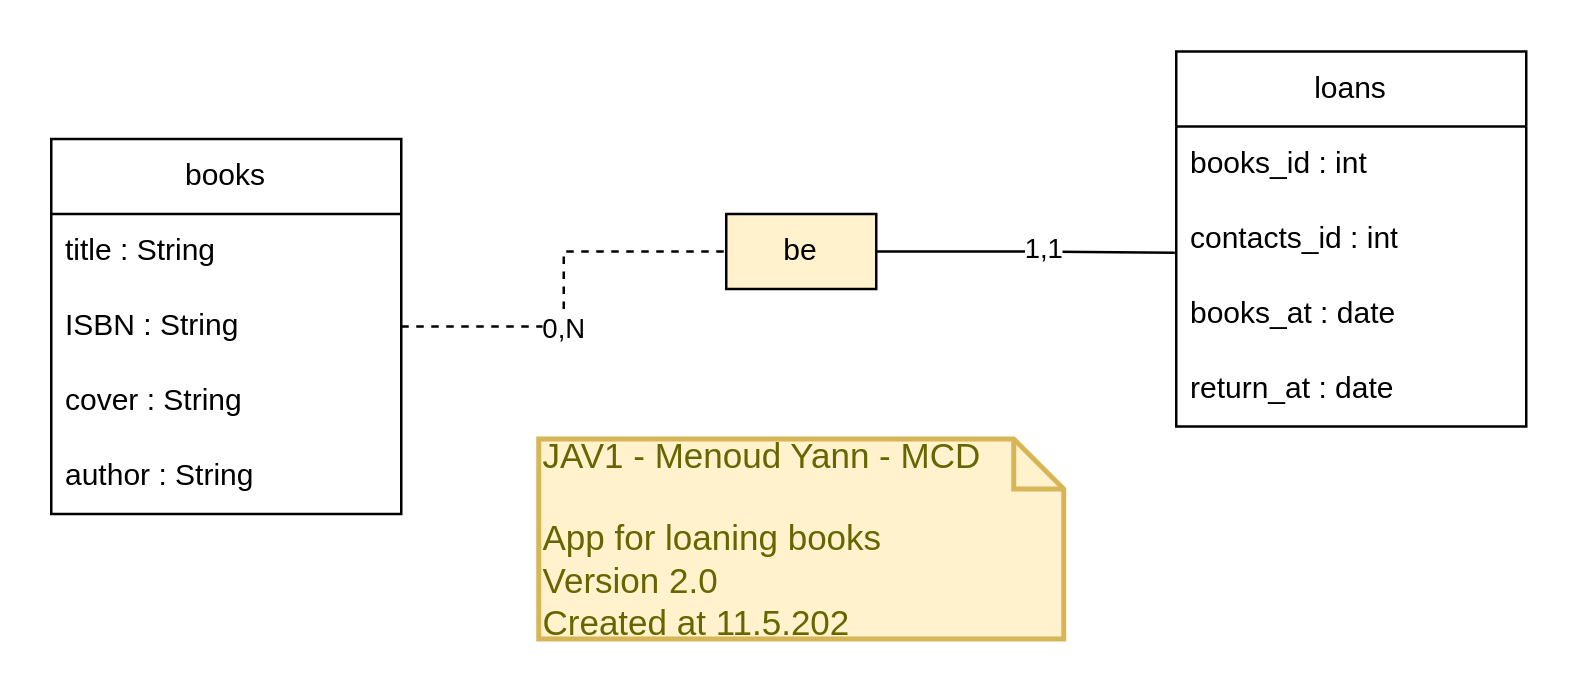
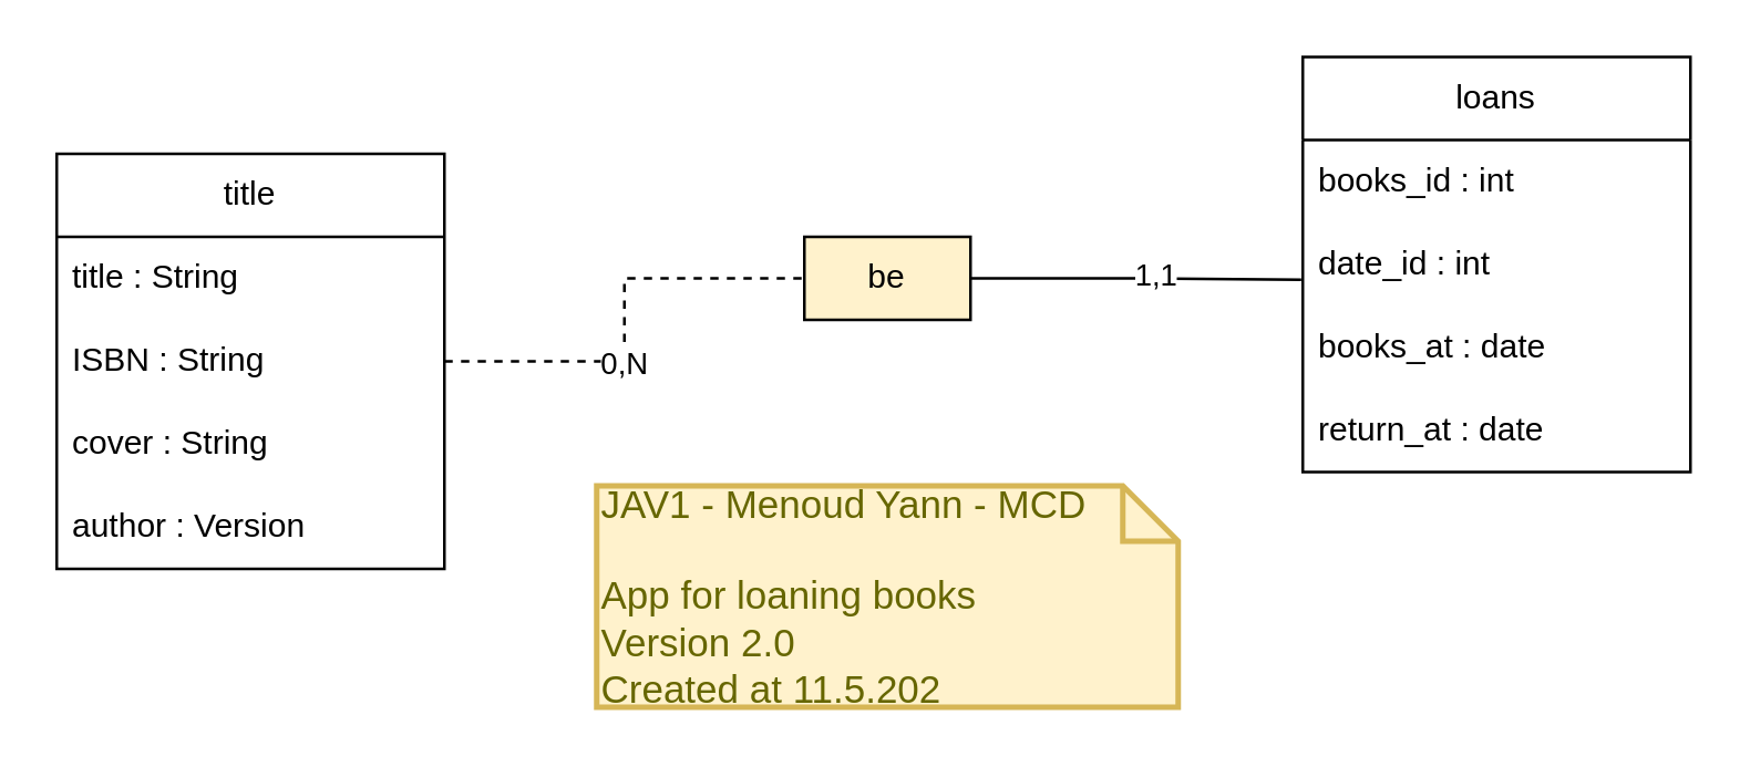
- <mxCell id="4" value="books" style="swimlane;fontStyle=0;childLayout=stackLayout;horizontal=1;startSize=30;horizontalStack=0;resizeParent=1;resizeParentMax=0;resizeLast=0;collapsible=1;marginBottom=0;whiteSpace=wrap;html=1;" parent="1" vertex="1"><mxGeometry x="20" y="55" width="140" height="150" as="geometry" /></mxCell>
+ <mxCell id="4" value="title" style="swimlane;fontStyle=0;childLayout=stackLayout;horizontal=1;startSize=30;horizontalStack=0;resizeParent=1;resizeParentMax=0;resizeLast=0;collapsible=1;marginBottom=0;whiteSpace=wrap;html=1;" parent="1" vertex="1"><mxGeometry x="20" y="55" width="140" height="150" as="geometry" /></mxCell>
- <mxCell id="11" value="contacts_id : int" style="text;strokeColor=none;fillColor=none;align=left;verticalAlign=middle;spacingLeft=4;spacingRight=4;overflow=hidden;points=[[0,0.5],[1,0.5]];portConstraint=eastwest;rotatable=0;whiteSpace=wrap;html=1;" parent="9" vertex="1"><mxGeometry y="60" width="140" height="30" as="geometry" /></mxCell>
+ <mxCell id="11" value="date_id : int" style="text;strokeColor=none;fillColor=none;align=left;verticalAlign=middle;spacingLeft=4;spacingRight=4;overflow=hidden;points=[[0,0.5],[1,0.5]];portConstraint=eastwest;rotatable=0;whiteSpace=wrap;html=1;" parent="9" vertex="1"><mxGeometry y="60" width="140" height="30" as="geometry" /></mxCell>
- <mxCell id="8" value="author : String&amp;nbsp;" style="text;strokeColor=none;fillColor=none;align=left;verticalAlign=middle;spacingLeft=4;spacingRight=4;overflow=hidden;points=[[0,0.5],[1,0.5]];portConstraint=eastwest;rotatable=0;whiteSpace=wrap;html=1;" parent="4" vertex="1"><mxGeometry y="120" width="140" height="30" as="geometry" /></mxCell>
+ <mxCell id="8" value="author : Version&amp;nbsp;" style="text;strokeColor=none;fillColor=none;align=left;verticalAlign=middle;spacingLeft=4;spacingRight=4;overflow=hidden;points=[[0,0.5],[1,0.5]];portConstraint=eastwest;rotatable=0;whiteSpace=wrap;html=1;" parent="4" vertex="1"><mxGeometry y="120" width="140" height="30" as="geometry" /></mxCell>
